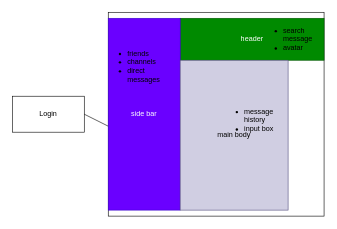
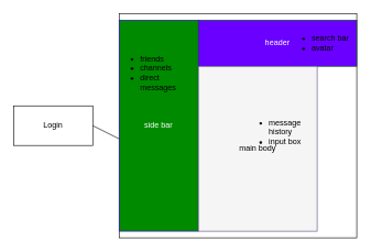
- <mxCell id="5" value="header" style="rounded=0;whiteSpace=wrap;html=1;fillColor=#008a00;fontColor=#ffffff;strokeColor=#005700;" parent="1" vertex="1"><mxGeometry x="300" y="30" width="240" height="70" as="geometry" /></mxCell>
+ <mxCell id="5" value="header" style="rounded=0;whiteSpace=wrap;html=1;fillColor=#6a00ff;fontColor=#ffffff;strokeColor=#005700;" parent="1" vertex="1"><mxGeometry x="300" y="30" width="240" height="70" as="geometry" /></mxCell>
- <mxCell id="8" value="&lt;ul&gt;&lt;li&gt;search message&lt;/li&gt;&lt;li&gt;avatar&lt;/li&gt;&lt;/ul&gt;" style="text;strokeColor=none;fillColor=none;html=1;whiteSpace=wrap;verticalAlign=middle;overflow=hidden;" parent="1" vertex="1"><mxGeometry x="430" y="25" width="100" height="80" as="geometry" /></mxCell>
+ <mxCell id="8" value="&lt;ul&gt;&lt;li&gt;search bar&lt;/li&gt;&lt;li&gt;avatar&lt;/li&gt;&lt;/ul&gt;" style="text;strokeColor=none;fillColor=none;html=1;whiteSpace=wrap;verticalAlign=middle;overflow=hidden;" parent="1" vertex="1"><mxGeometry x="430" y="25" width="100" height="80" as="geometry" /></mxCell>
- <mxCell id="6" value="side bar" style="rounded=0;whiteSpace=wrap;html=1;fillColor=#6a00ff;fontColor=#ffffff;strokeColor=#3700CC;" parent="1" vertex="1"><mxGeometry x="180" y="30" width="120" height="320" as="geometry" /></mxCell>
+ <mxCell id="6" value="side bar" style="rounded=0;whiteSpace=wrap;html=1;fillColor=#008a00;fontColor=#ffffff;strokeColor=#3700CC;" parent="1" vertex="1"><mxGeometry x="180" y="30" width="120" height="320" as="geometry" /></mxCell>
- <mxCell id="7" value="main body" style="rounded=0;whiteSpace=wrap;html=1;fillColor=#d0cee2;strokeColor=#56517e;fontColor=#000000;" parent="1" vertex="1"><mxGeometry x="300" y="100" width="180" height="250" as="geometry" /></mxCell>
+ <mxCell id="7" value="main body" style="rounded=0;whiteSpace=wrap;html=1;fillColor=#f5f5f5;strokeColor=#56517e;fontColor=#000000;" parent="1" vertex="1"><mxGeometry x="300" y="100" width="180" height="250" as="geometry" /></mxCell>
